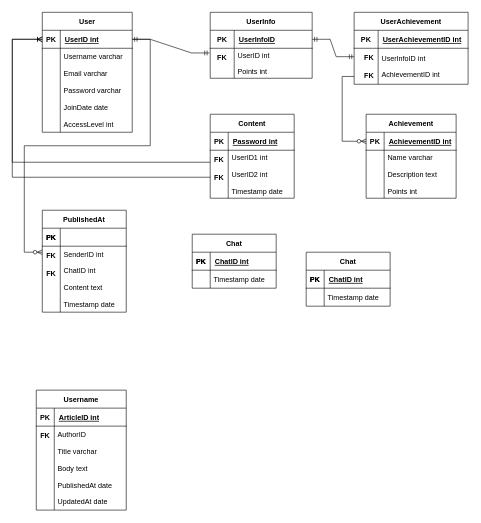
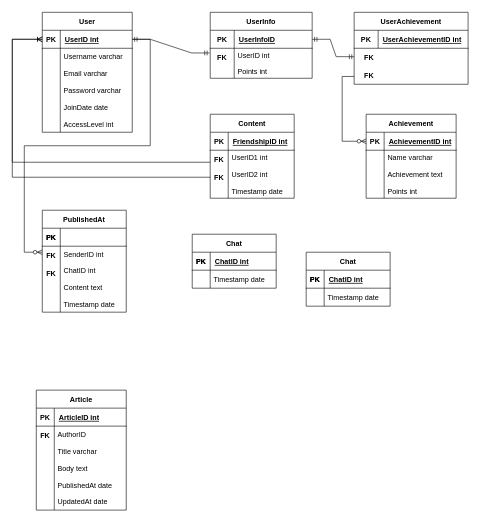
- <mxCell id="39" value="UserInfoID int&#10;&#10;AchievementID int" style="shape=partialRectangle;overflow=hidden;connectable=0;fillColor=none;top=0;left=0;bottom=0;right=0;align=left;spacingLeft=6;spacingTop=0;spacing=0;horizontal=1;spacingBottom=0;" vertex="1" parent="37"><mxGeometry x="40" width="150" height="60" as="geometry"><mxRectangle width="150" height="60" as="alternateBounds" /></mxGeometry></mxCell>
- <mxCell id="20" value="Password int" style="shape=partialRectangle;overflow=hidden;connectable=0;fillColor=none;top=0;left=0;bottom=0;right=0;align=left;spacingLeft=6;fontStyle=5;" vertex="1" parent="18"><mxGeometry x="30" width="110" height="30" as="geometry"><mxRectangle width="110" height="30" as="alternateBounds" /></mxGeometry></mxCell>
+ <mxCell id="20" value="FriendshipID int" style="shape=partialRectangle;overflow=hidden;connectable=0;fillColor=none;top=0;left=0;bottom=0;right=0;align=left;spacingLeft=6;fontStyle=5;" vertex="1" parent="18"><mxGeometry x="30" width="110" height="30" as="geometry"><mxRectangle width="110" height="30" as="alternateBounds" /></mxGeometry></mxCell>
- <mxCell id="32" value="Name varchar&#10;&#10;Description text&#10;&#10;Points int" style="shape=partialRectangle;overflow=hidden;connectable=0;fillColor=none;top=0;left=0;bottom=0;right=0;align=left;spacingLeft=6;spacingTop=0;spacing=0;horizontal=1;spacingBottom=0;" vertex="1" parent="30"><mxGeometry x="30" width="120" height="80" as="geometry"><mxRectangle width="120" height="80" as="alternateBounds" /></mxGeometry></mxCell>
+ <mxCell id="32" value="Name varchar&#10;&#10;Achievement text&#10;&#10;Points int" style="shape=partialRectangle;overflow=hidden;connectable=0;fillColor=none;top=0;left=0;bottom=0;right=0;align=left;spacingLeft=6;spacingTop=0;spacing=0;horizontal=1;spacingBottom=0;" vertex="1" parent="30"><mxGeometry x="30" width="120" height="80" as="geometry"><mxRectangle width="120" height="80" as="alternateBounds" /></mxGeometry></mxCell>
- <mxCell id="41" value="Username" style="shape=table;startSize=30;container=1;collapsible=1;childLayout=tableLayout;fixedRows=1;rowLines=0;fontStyle=1;align=center;resizeLast=1;" vertex="1" parent="1"><mxGeometry x="60" y="650" width="150" height="200" as="geometry" /></mxCell>
+ <mxCell id="41" value="Article" style="shape=table;startSize=30;container=1;collapsible=1;childLayout=tableLayout;fixedRows=1;rowLines=0;fontStyle=1;align=center;resizeLast=1;" vertex="1" parent="1"><mxGeometry x="60" y="650" width="150" height="200" as="geometry" /></mxCell>
